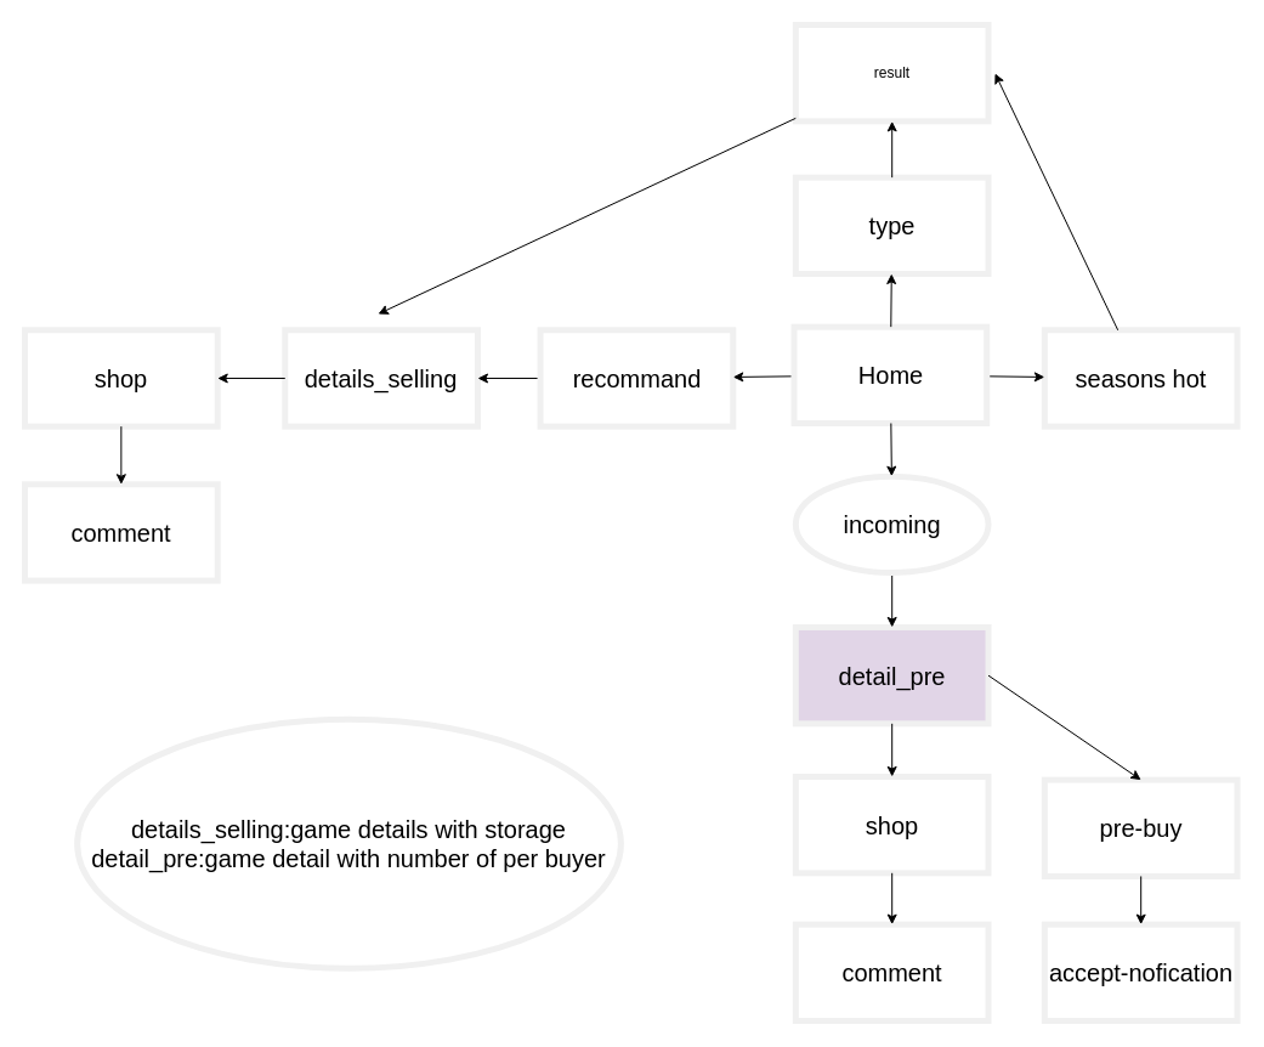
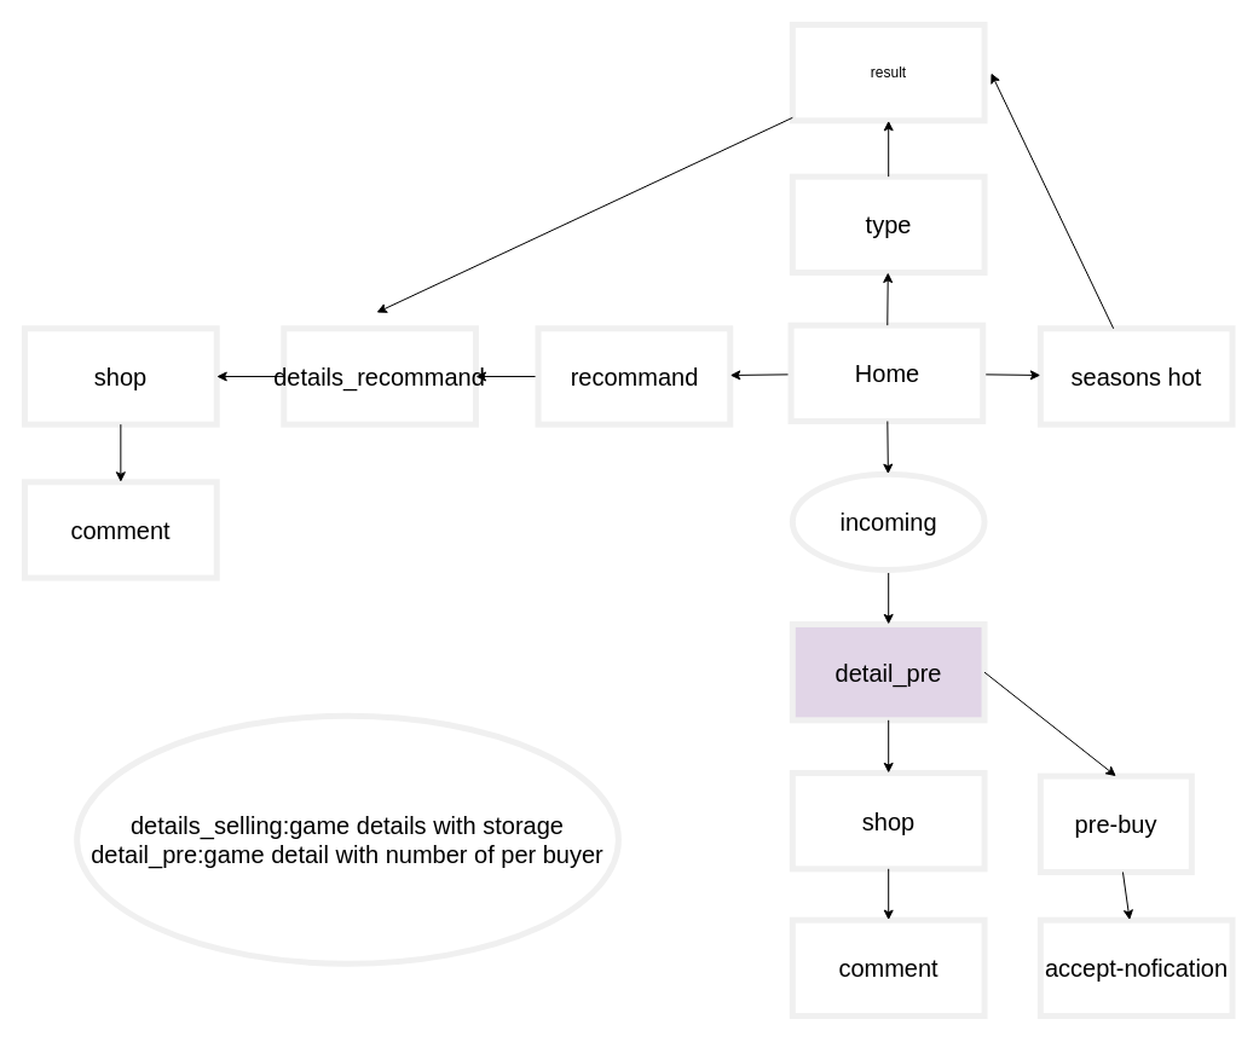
- <mxCell id="8" value="details_selling" style="whiteSpace=wrap;html=1;strokeColor=#F0F0F0;strokeWidth=5;fontSize=20;" parent="7" vertex="1"><mxGeometry x="214.256" y="125.645" width="158.708" height="79.355" as="geometry" /></mxCell>
+ <mxCell id="8" value="details_recommand" style="whiteSpace=wrap;html=1;strokeColor=#F0F0F0;strokeWidth=5;fontSize=20;" parent="7" vertex="1"><mxGeometry x="214.256" y="125.645" width="158.708" height="79.355" as="geometry" /></mxCell>
- <mxCell id="27" value="pre-buy" style="whiteSpace=wrap;html=1;strokeColor=#F0F0F0;strokeWidth=5;fontSize=20;" parent="7" vertex="1"><mxGeometry x="839.832" y="495.968" width="158.708" height="79.355" as="geometry" /></mxCell>
+ <mxCell id="27" value="pre-buy" style="whiteSpace=wrap;html=1;strokeColor=#F0F0F0;strokeWidth=5;fontSize=20;" parent="7" vertex="1"><mxGeometry x="839.832" y="495.968" width="125" height="79.355" as="geometry" /></mxCell>
